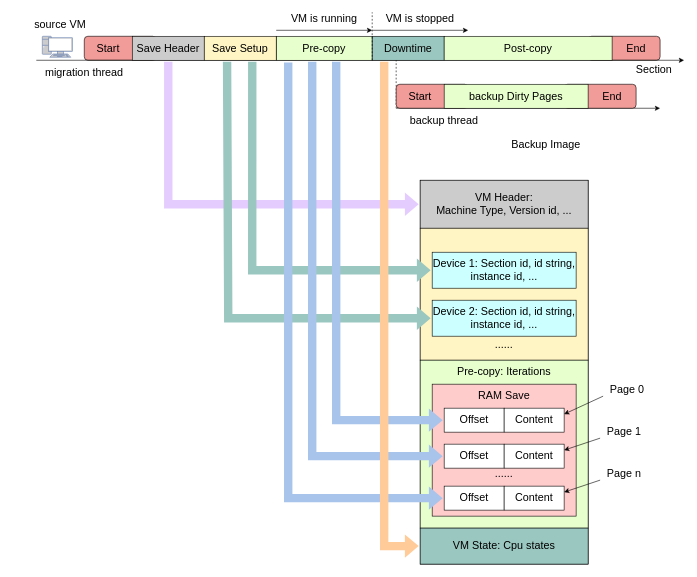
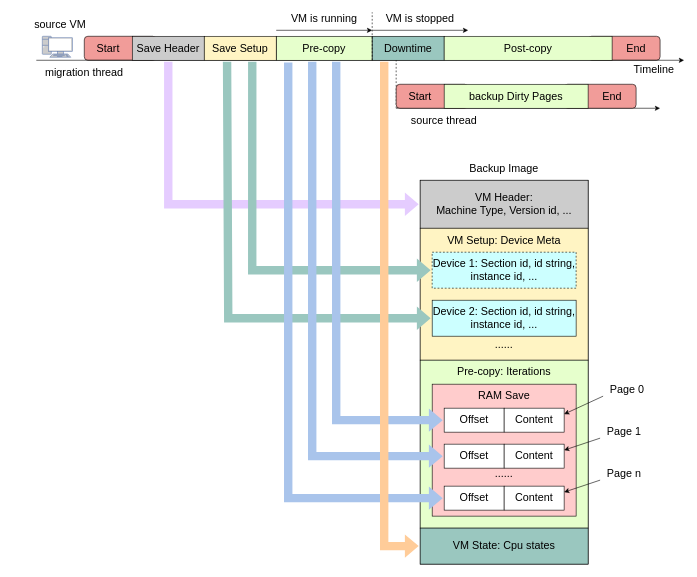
- <mxCell id="11" value="Section" style="text;html=1;strokeColor=none;fillColor=none;align=center;verticalAlign=middle;whiteSpace=wrap;rounded=0;fontSize=18;" vertex="1" parent="1"><mxGeometry x="1040" y="100" width="100" height="30" as="geometry" /></mxCell>
+ <mxCell id="11" value="Timeline" style="text;html=1;strokeColor=none;fillColor=none;align=center;verticalAlign=middle;whiteSpace=wrap;rounded=0;fontSize=18;" vertex="1" parent="1"><mxGeometry x="1040" y="100" width="100" height="30" as="geometry" /></mxCell>
- <mxCell id="51" value="&lt;font style=&quot;font-size: 18px;&quot;&gt;backup thread&lt;/font&gt;" style="text;html=1;strokeColor=none;fillColor=none;align=center;verticalAlign=middle;whiteSpace=wrap;rounded=0;" vertex="1" parent="1"><mxGeometry x="660" y="180" width="160" height="40" as="geometry" /></mxCell>
+ <mxCell id="51" value="&lt;font style=&quot;font-size: 18px;&quot;&gt;source thread&lt;/font&gt;" style="text;html=1;strokeColor=none;fillColor=none;align=center;verticalAlign=middle;whiteSpace=wrap;rounded=0;" vertex="1" parent="1"><mxGeometry x="660" y="180" width="160" height="40" as="geometry" /></mxCell>
- <mxCell id="16" value="Backup Image" style="text;html=1;strokeColor=none;fillColor=none;align=center;verticalAlign=middle;whiteSpace=wrap;rounded=0;fontSize=18;" vertex="1" parent="1"><mxGeometry x="830" y="220" width="160" height="40" as="geometry" /></mxCell>
+ <mxCell id="16" value="Backup Image" style="text;html=1;strokeColor=none;fillColor=none;align=center;verticalAlign=middle;whiteSpace=wrap;rounded=0;fontSize=18;" vertex="1" parent="1"><mxGeometry x="760" y="260" width="160" height="40" as="geometry" /></mxCell>
+ <mxCell id="21" value="&lt;font style=&quot;font-size: 18px;&quot;&gt;VM Setup: Device Meta&lt;/font&gt;" style="text;html=1;strokeColor=none;fillColor=none;align=center;verticalAlign=middle;whiteSpace=wrap;rounded=0;" vertex="1" parent="1"><mxGeometry x="700" y="380" width="280" height="40" as="geometry" /></mxCell>
- <mxCell id="20" value="&lt;span style=&quot;font-size: 18px;&quot;&gt;Device 1: Section id, id string, &lt;br&gt;instance id, ...&lt;br&gt;&lt;/span&gt;" style="rounded=0;whiteSpace=wrap;html=1;fillColor=#CCFFFF;" vertex="1" parent="1"><mxGeometry x="720" y="420" width="240" height="60" as="geometry" /></mxCell>
+ <mxCell id="20" value="&lt;span style=&quot;font-size: 18px;&quot;&gt;Device 1: Section id, id string, &lt;br&gt;instance id, ...&lt;br&gt;&lt;/span&gt;" style="rounded=0;whiteSpace=wrap;html=1;fillColor=#CCFFFF;dashed=1;" vertex="1" parent="1"><mxGeometry x="720" y="420" width="240" height="60" as="geometry" /></mxCell>
